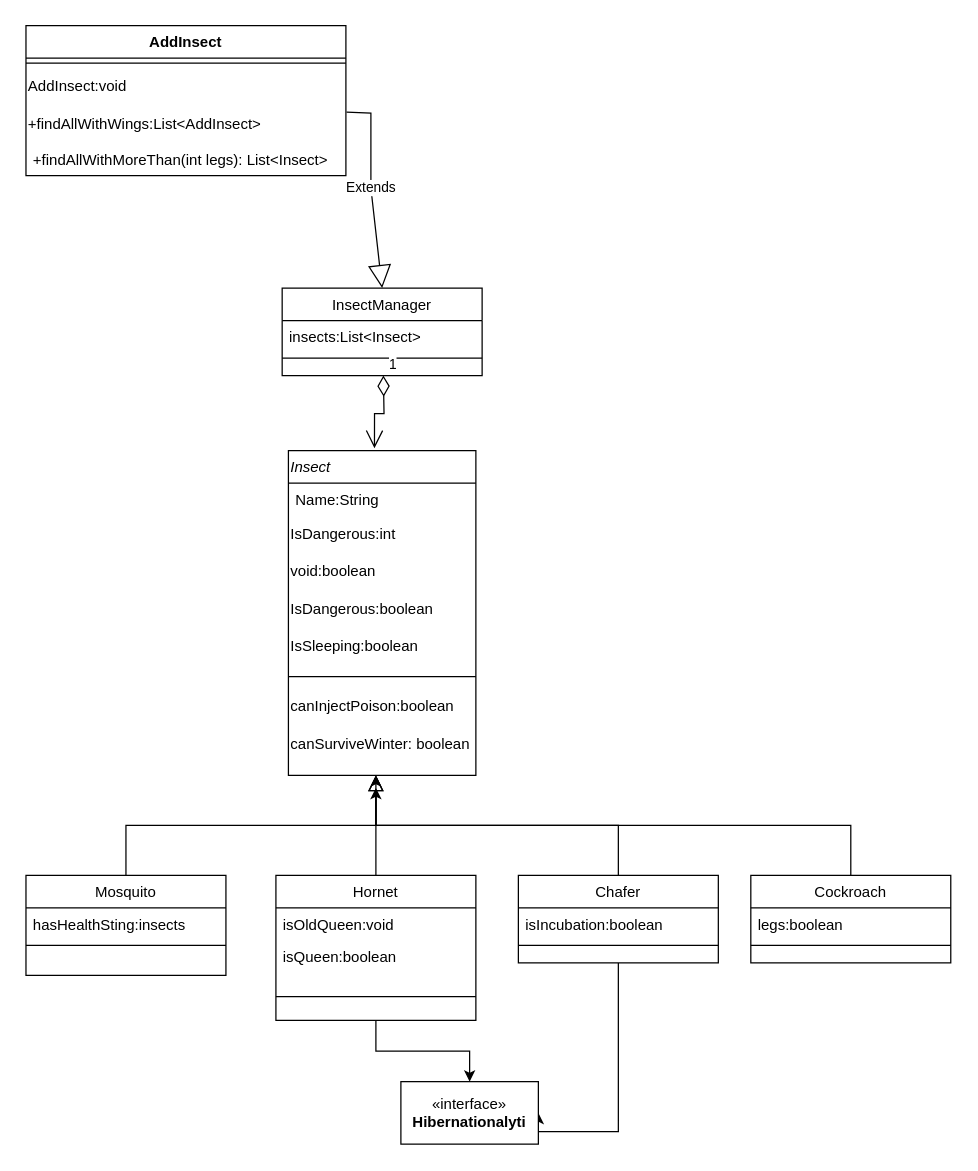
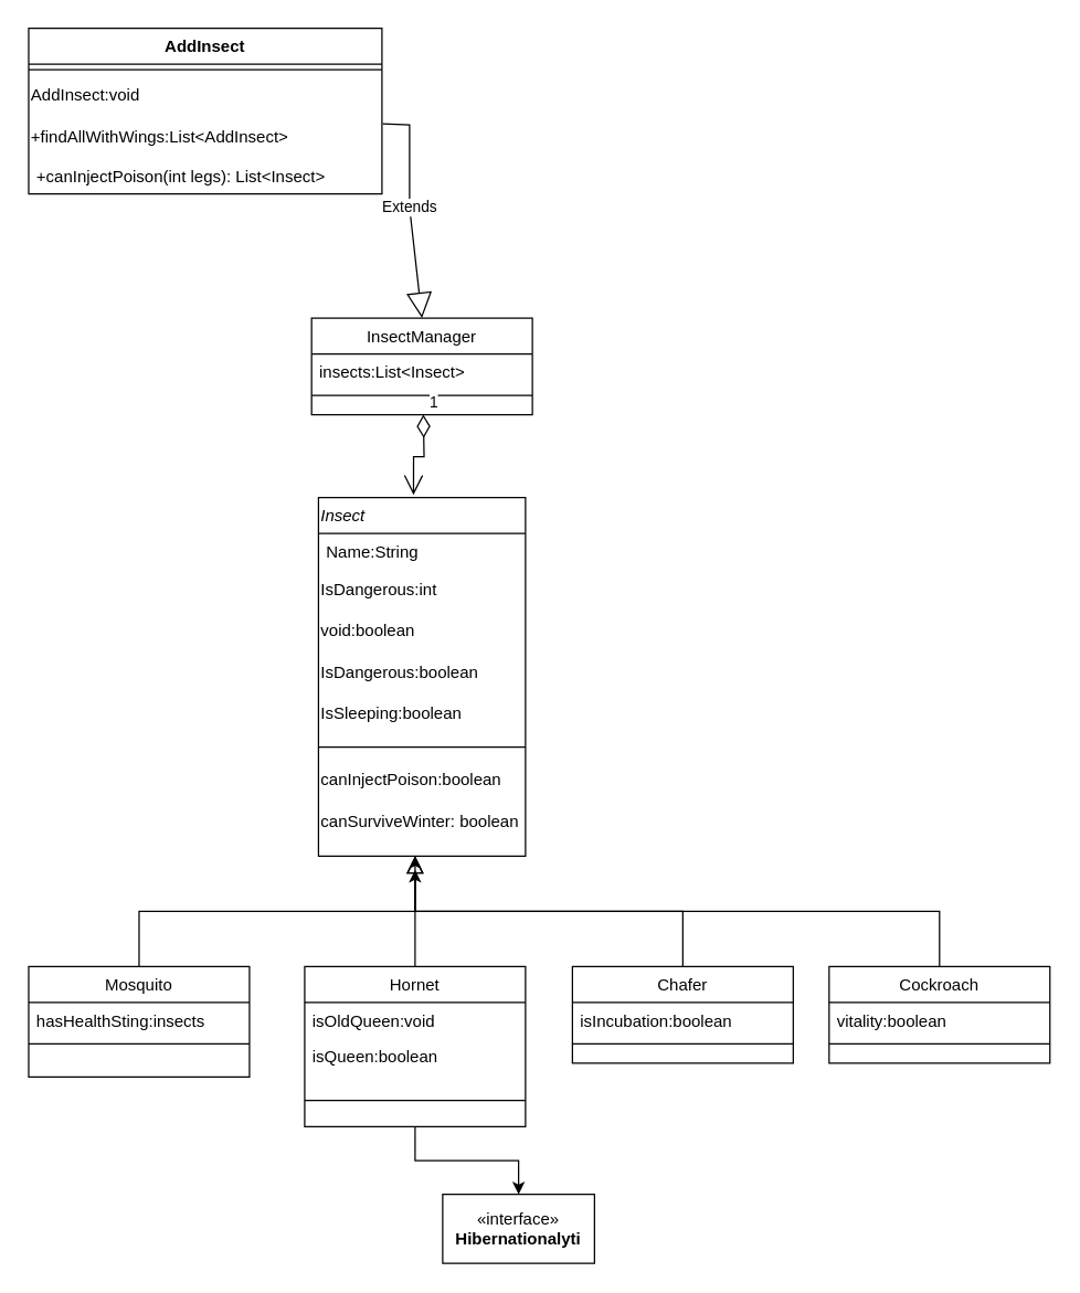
- <mxCell id="39" value="+findAllWithMoreThan(int legs): List&amp;lt;Insect&amp;gt;" style="text;strokeColor=none;fillColor=none;align=left;verticalAlign=top;spacingLeft=4;spacingRight=4;overflow=hidden;rotatable=0;points=[[0,0.5],[1,0.5]];portConstraint=eastwest;whiteSpace=wrap;html=1;" vertex="1" parent="35"><mxGeometry y="94" width="256" height="26" as="geometry" /></mxCell>
+ <mxCell id="39" value="+canInjectPoison(int legs): List&amp;lt;Insect&amp;gt;" style="text;strokeColor=none;fillColor=none;align=left;verticalAlign=top;spacingLeft=4;spacingRight=4;overflow=hidden;rotatable=0;points=[[0,0.5],[1,0.5]];portConstraint=eastwest;whiteSpace=wrap;html=1;" vertex="1" parent="35"><mxGeometry y="94" width="256" height="26" as="geometry" /></mxCell>
- <mxCell id="30" value="legs:boolean" style="text;align=left;verticalAlign=top;spacingLeft=4;spacingRight=4;overflow=hidden;rotatable=0;points=[[0,0.5],[1,0.5]];portConstraint=eastwest;" parent="29" vertex="1"><mxGeometry y="26" width="160" height="26" as="geometry" /></mxCell>
+ <mxCell id="30" value="vitality:boolean" style="text;align=left;verticalAlign=top;spacingLeft=4;spacingRight=4;overflow=hidden;rotatable=0;points=[[0,0.5],[1,0.5]];portConstraint=eastwest;" parent="29" vertex="1"><mxGeometry y="26" width="160" height="26" as="geometry" /></mxCell>
- <mxCell id="24" style="edgeStyle=orthogonalEdgeStyle;rounded=0;orthogonalLoop=1;jettySize=auto;html=1;entryX=1;entryY=0.5;entryDx=0;entryDy=0;" edge="1" parent="1" source="25" target="33"><mxGeometry relative="1" as="geometry"><mxPoint x="494" y="930" as="targetPoint" /><Array as="points"><mxPoint x="494" y="905" /></Array></mxGeometry></mxCell>
